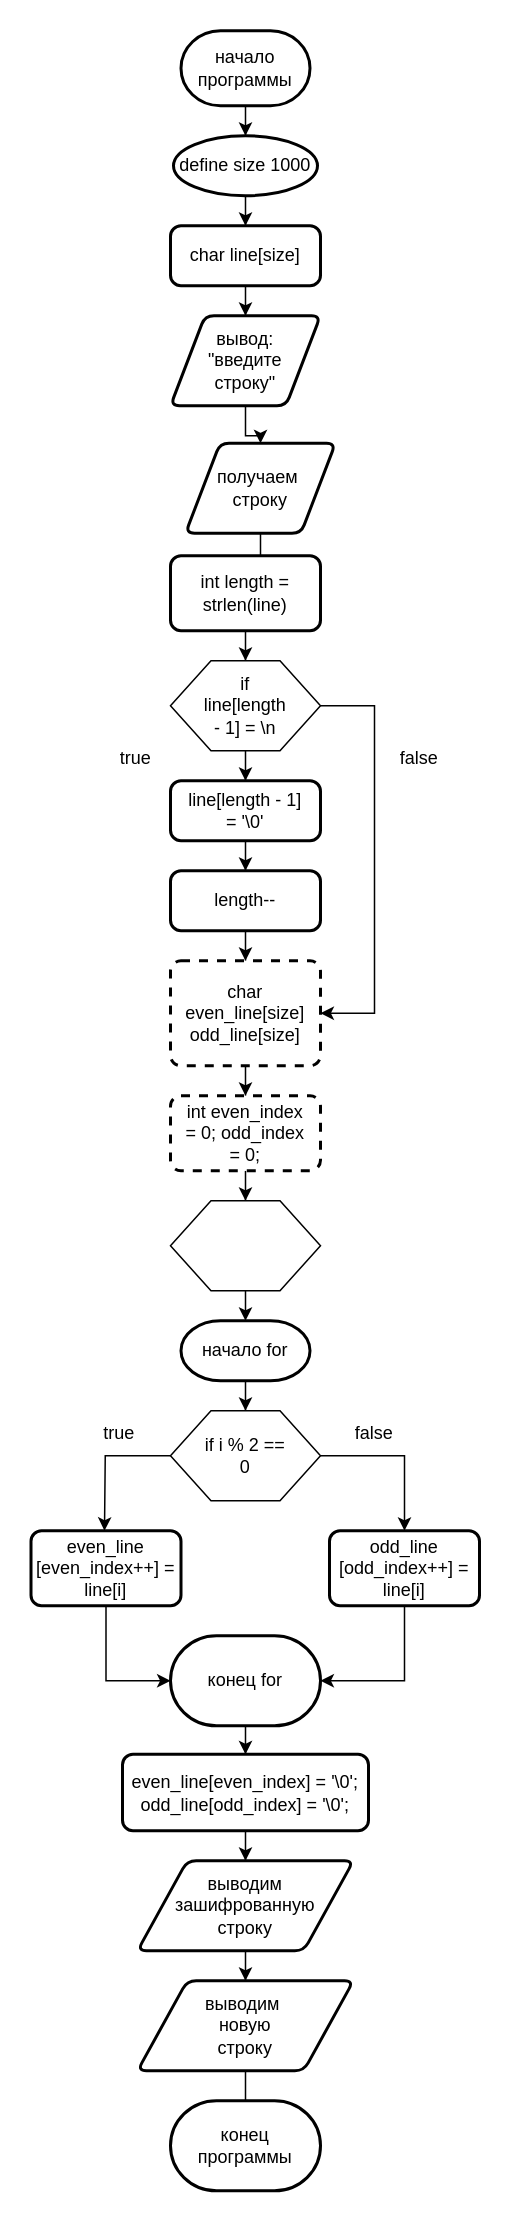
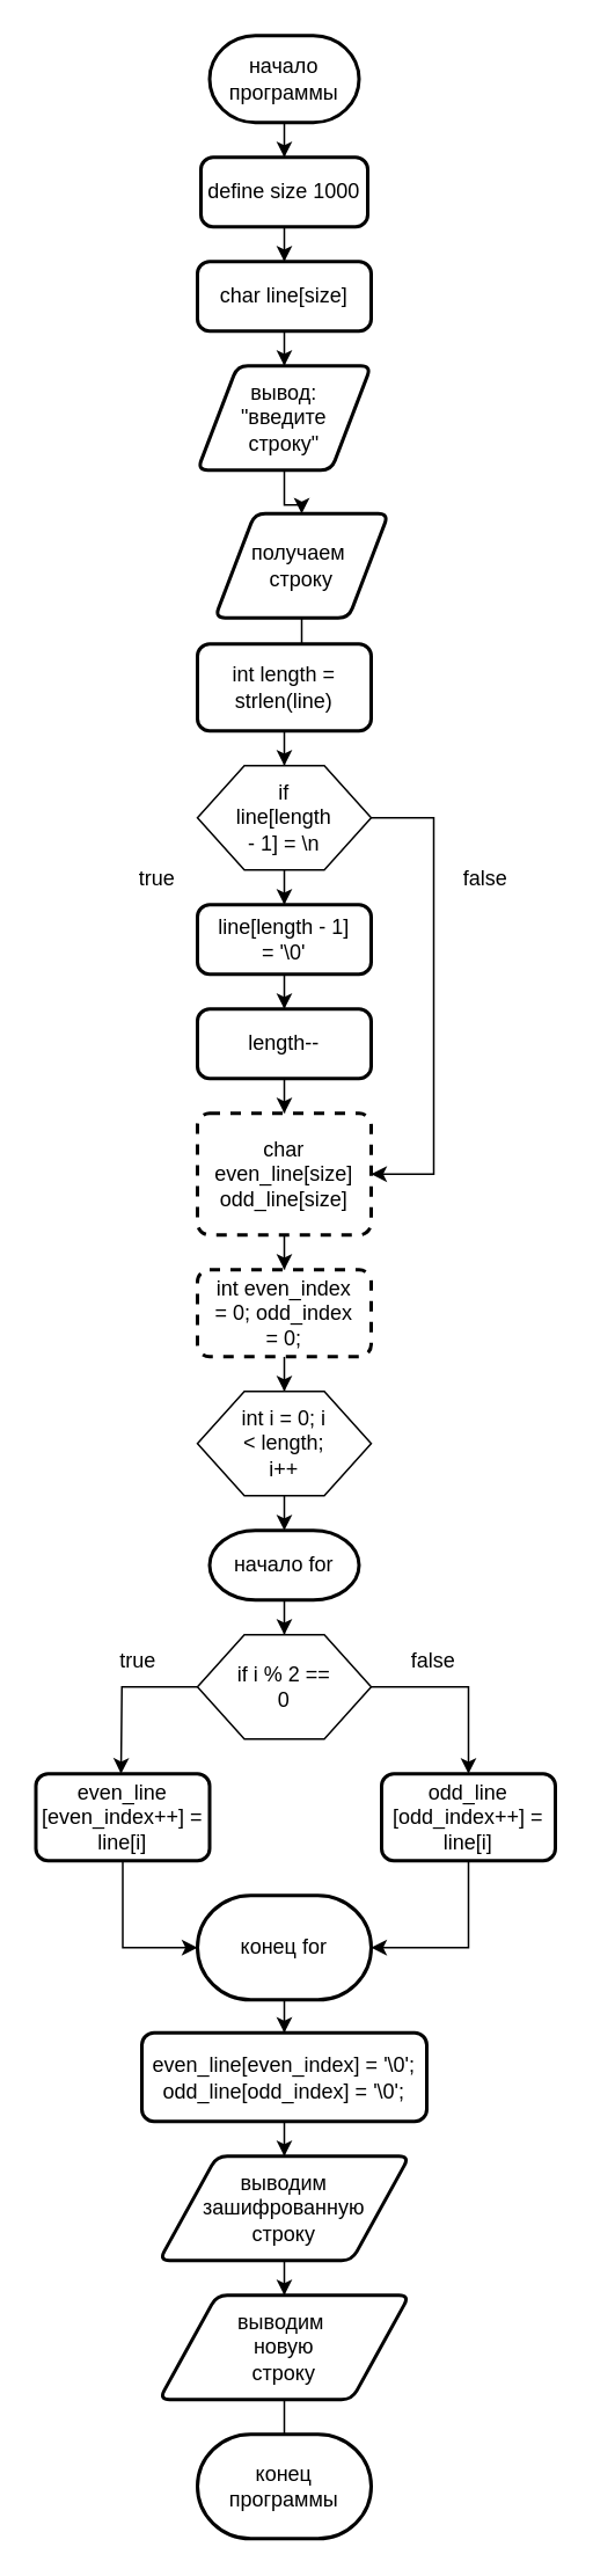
- <mxCell id="5" value="define size 1000" style="ellipse;whiteSpace=wrap;html=1;absoluteArcSize=1;arcSize=14;strokeWidth=2;" vertex="1" parent="1"><mxGeometry x="115" y="90" width="96" height="40" as="geometry" /></mxCell>
+ <mxCell id="5" value="define size 1000" style="rounded=1;whiteSpace=wrap;html=1;absoluteArcSize=1;arcSize=14;strokeWidth=2;" vertex="1" parent="1"><mxGeometry x="115" y="90" width="96" height="40" as="geometry" /></mxCell>
+ <mxCell id="30" value="int i = 0; i &amp;lt; length; i++" style="text;strokeColor=none;align=center;fillColor=none;html=1;verticalAlign=middle;whiteSpace=wrap;rounded=0;" vertex="1" parent="1"><mxGeometry x="133" y="815" width="60" height="30" as="geometry" /></mxCell>
